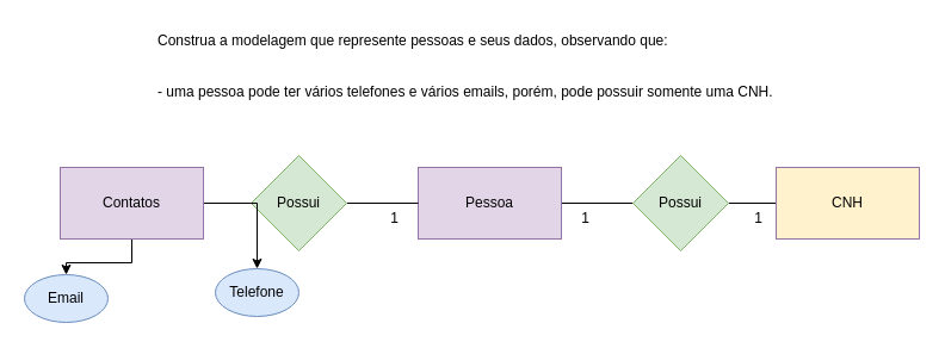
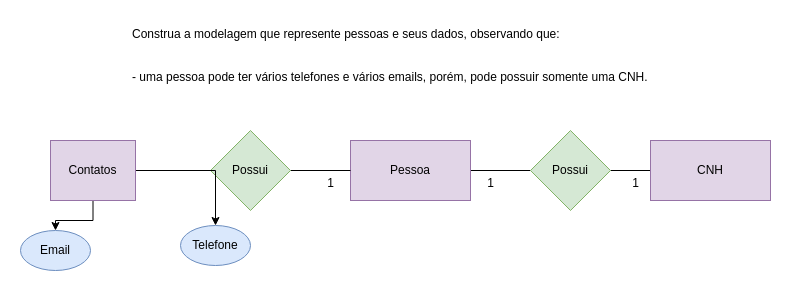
- <mxCell id="12" value="Contatos" style="rounded=0;whiteSpace=wrap;html=1;fillColor=#e1d5e7;strokeColor=#9673a6;" vertex="1" parent="1"><mxGeometry x="50" y="140" width="120" height="60" as="geometry" /></mxCell>
+ <mxCell id="12" value="Contatos" style="rounded=0;whiteSpace=wrap;html=1;fillColor=#e1d5e7;strokeColor=#9673a6;" vertex="1" parent="1"><mxGeometry x="50" y="140" width="85" height="60" as="geometry" /></mxCell>
- <mxCell id="13" value="CNH" style="rounded=0;whiteSpace=wrap;html=1;fillColor=#fff2cc;strokeColor=#9673a6;" vertex="1" parent="1"><mxGeometry x="650" y="140" width="120" height="60" as="geometry" /></mxCell>
+ <mxCell id="13" value="CNH" style="rounded=0;whiteSpace=wrap;html=1;fillColor=#e1d5e7;strokeColor=#9673a6;" vertex="1" parent="1"><mxGeometry x="650" y="140" width="120" height="60" as="geometry" /></mxCell>
